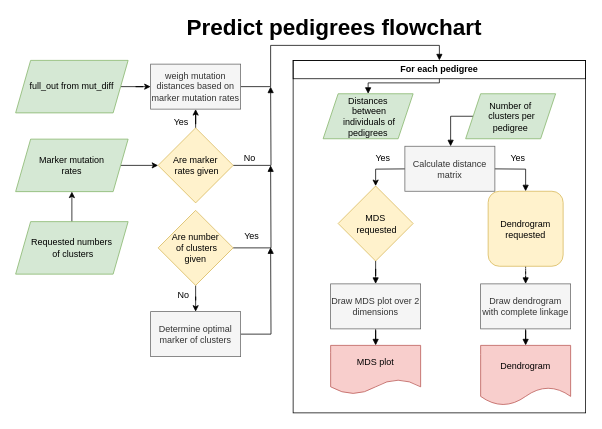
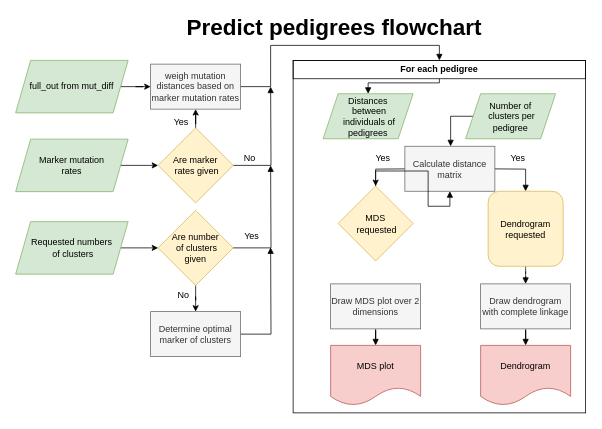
- <mxCell id="8" style="edgeStyle=orthogonalEdgeStyle;rounded=0;orthogonalLoop=1;jettySize=auto;html=1;" parent="1" source="9" target="7" edge="1"><mxGeometry relative="1" as="geometry" /></mxCell>
+ <mxCell id="8" style="edgeStyle=orthogonalEdgeStyle;rounded=0;orthogonalLoop=1;jettySize=auto;html=1;entryX=0;entryY=0.5;entryDx=0;entryDy=0;" parent="1" source="9" target="14" edge="1"><mxGeometry relative="1" as="geometry" /></mxCell>
- <mxCell id="29" style="edgeStyle=orthogonalEdgeStyle;rounded=0;orthogonalLoop=1;jettySize=auto;html=1;entryX=0.5;entryY=0;entryDx=0;entryDy=0;fontSize=12;endArrow=block;endFill=1;" edge="1" parent="1" source="30" target="35"><mxGeometry relative="1" as="geometry" /></mxCell>
+ <mxCell id="29" style="edgeStyle=orthogonalEdgeStyle;rounded=0;orthogonalLoop=1;jettySize=auto;html=1;fontSize=12;endArrow=block;endFill=1;" edge="1" parent="1" source="30" target="26"><mxGeometry relative="1" as="geometry" /></mxCell>
- <mxCell id="42" value="MDS plot" style="shape=document;whiteSpace=wrap;html=1;boundedLbl=1;fontSize=12;fillColor=#f8cecc;strokeColor=#b85450;" vertex="1" parent="1"><mxGeometry x="440" y="460" width="120" height="65" as="geometry" /></mxCell>
+ <mxCell id="42" value="MDS plot" style="shape=document;whiteSpace=wrap;html=1;boundedLbl=1;fontSize=12;fillColor=#f8cecc;strokeColor=#b85450;" vertex="1" parent="1"><mxGeometry x="440" y="460" width="120" height="80" as="geometry" /></mxCell>
